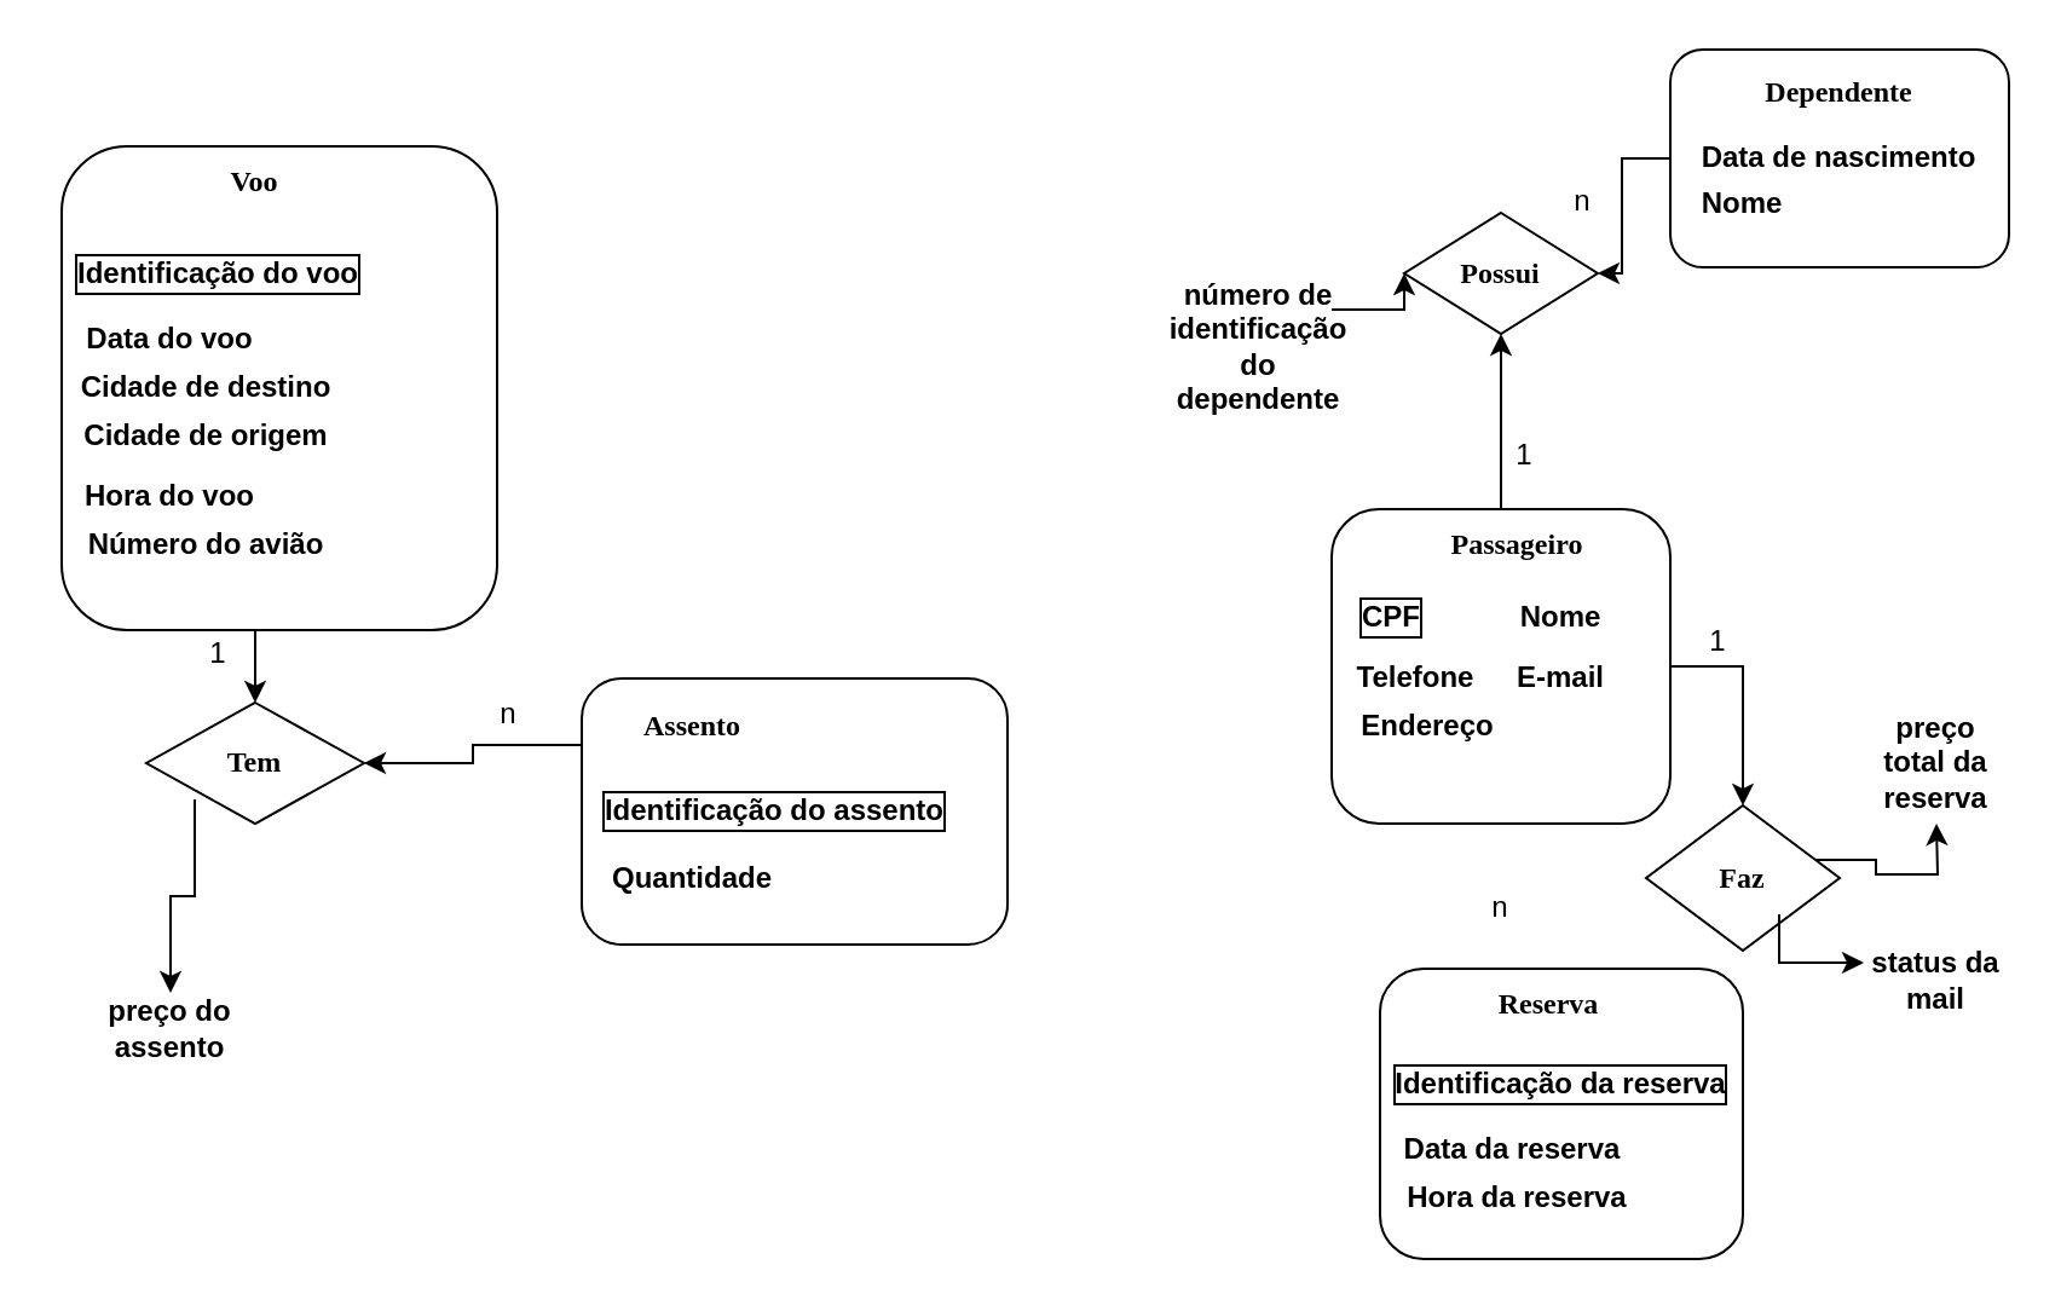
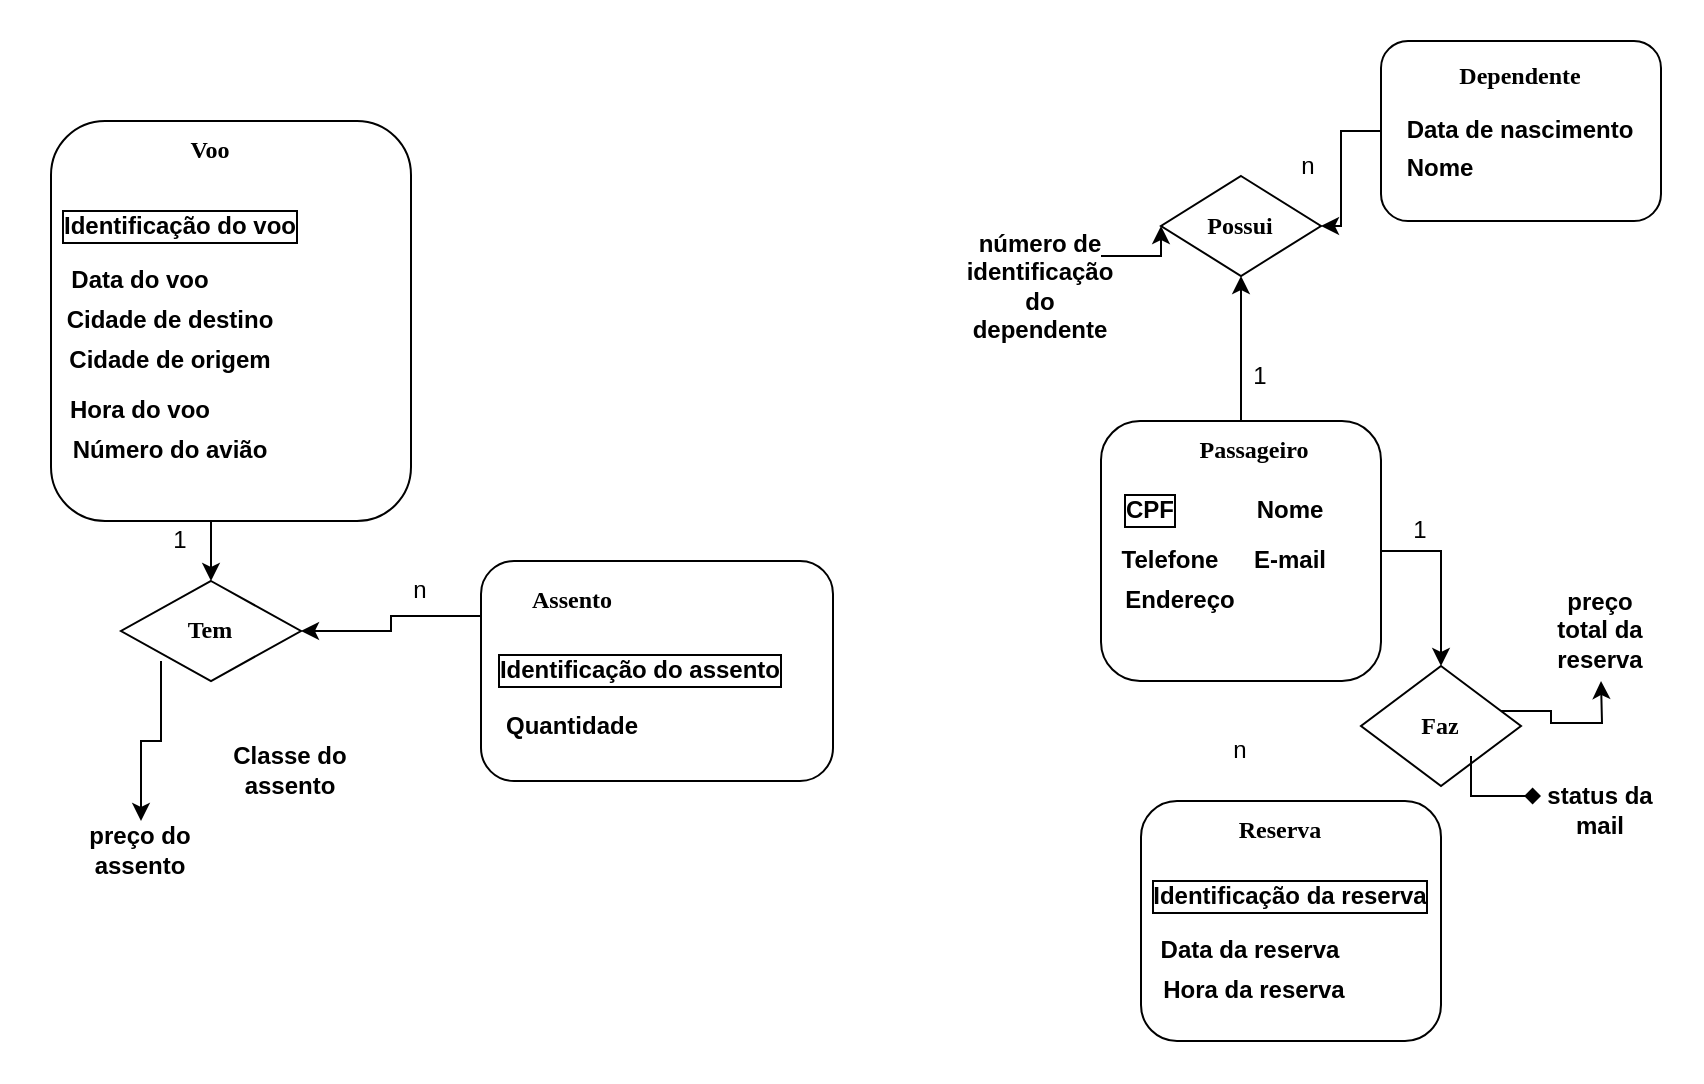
+ <mxCell id="30" value="Classe do assento" style="text;html=1;strokeColor=none;fillColor=none;align=center;verticalAlign=middle;whiteSpace=wrap;rounded=0;fontStyle=1" vertex="1" parent="1"><mxGeometry x="115" y="370" width="60" height="30" as="geometry" /></mxCell>
- <mxCell id="21" style="edgeStyle=orthogonalEdgeStyle;rounded=0;orthogonalLoop=1;jettySize=auto;html=1;exitX=0.75;exitY=1;exitDx=0;exitDy=0;entryX=0;entryY=0.25;entryDx=0;entryDy=0;" edge="1" parent="1" source="23" target="42"><mxGeometry relative="1" as="geometry" /></mxCell>
+ <mxCell id="21" style="edgeStyle=orthogonalEdgeStyle;rounded=0;orthogonalLoop=1;jettySize=auto;html=1;exitX=0.75;exitY=1;exitDx=0;exitDy=0;entryX=0;entryY=0.25;entryDx=0;entryDy=0;endArrow=diamond;" edge="1" parent="1" source="23" target="42"><mxGeometry relative="1" as="geometry" /></mxCell>
